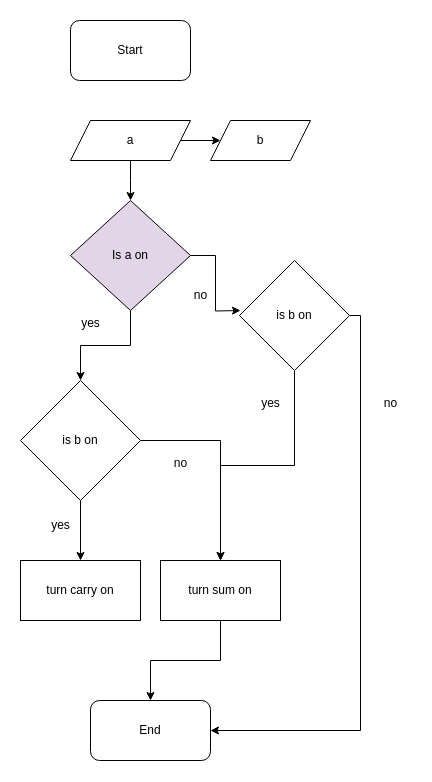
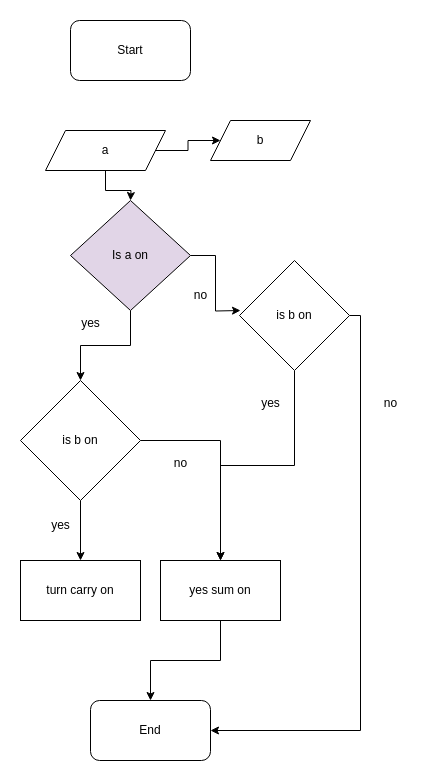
- <mxCell id="8" value="a" style="shape=parallelogram;perimeter=parallelogramPerimeter;whiteSpace=wrap;html=1;fixedSize=1;" vertex="1" parent="1"><mxGeometry x="70" y="120" width="120" height="40" as="geometry" /></mxCell>
+ <mxCell id="8" value="a" style="shape=parallelogram;perimeter=parallelogramPerimeter;whiteSpace=wrap;html=1;fixedSize=1;" vertex="1" parent="1"><mxGeometry x="45" y="130" width="120" height="40" as="geometry" /></mxCell>
- <mxCell id="21" value="turn sum on" style="whiteSpace=wrap;html=1;" vertex="1" parent="1"><mxGeometry x="160" y="560" width="120" height="60" as="geometry" /></mxCell>
+ <mxCell id="21" value="yes sum on" style="whiteSpace=wrap;html=1;" vertex="1" parent="1"><mxGeometry x="160" y="560" width="120" height="60" as="geometry" /></mxCell>
